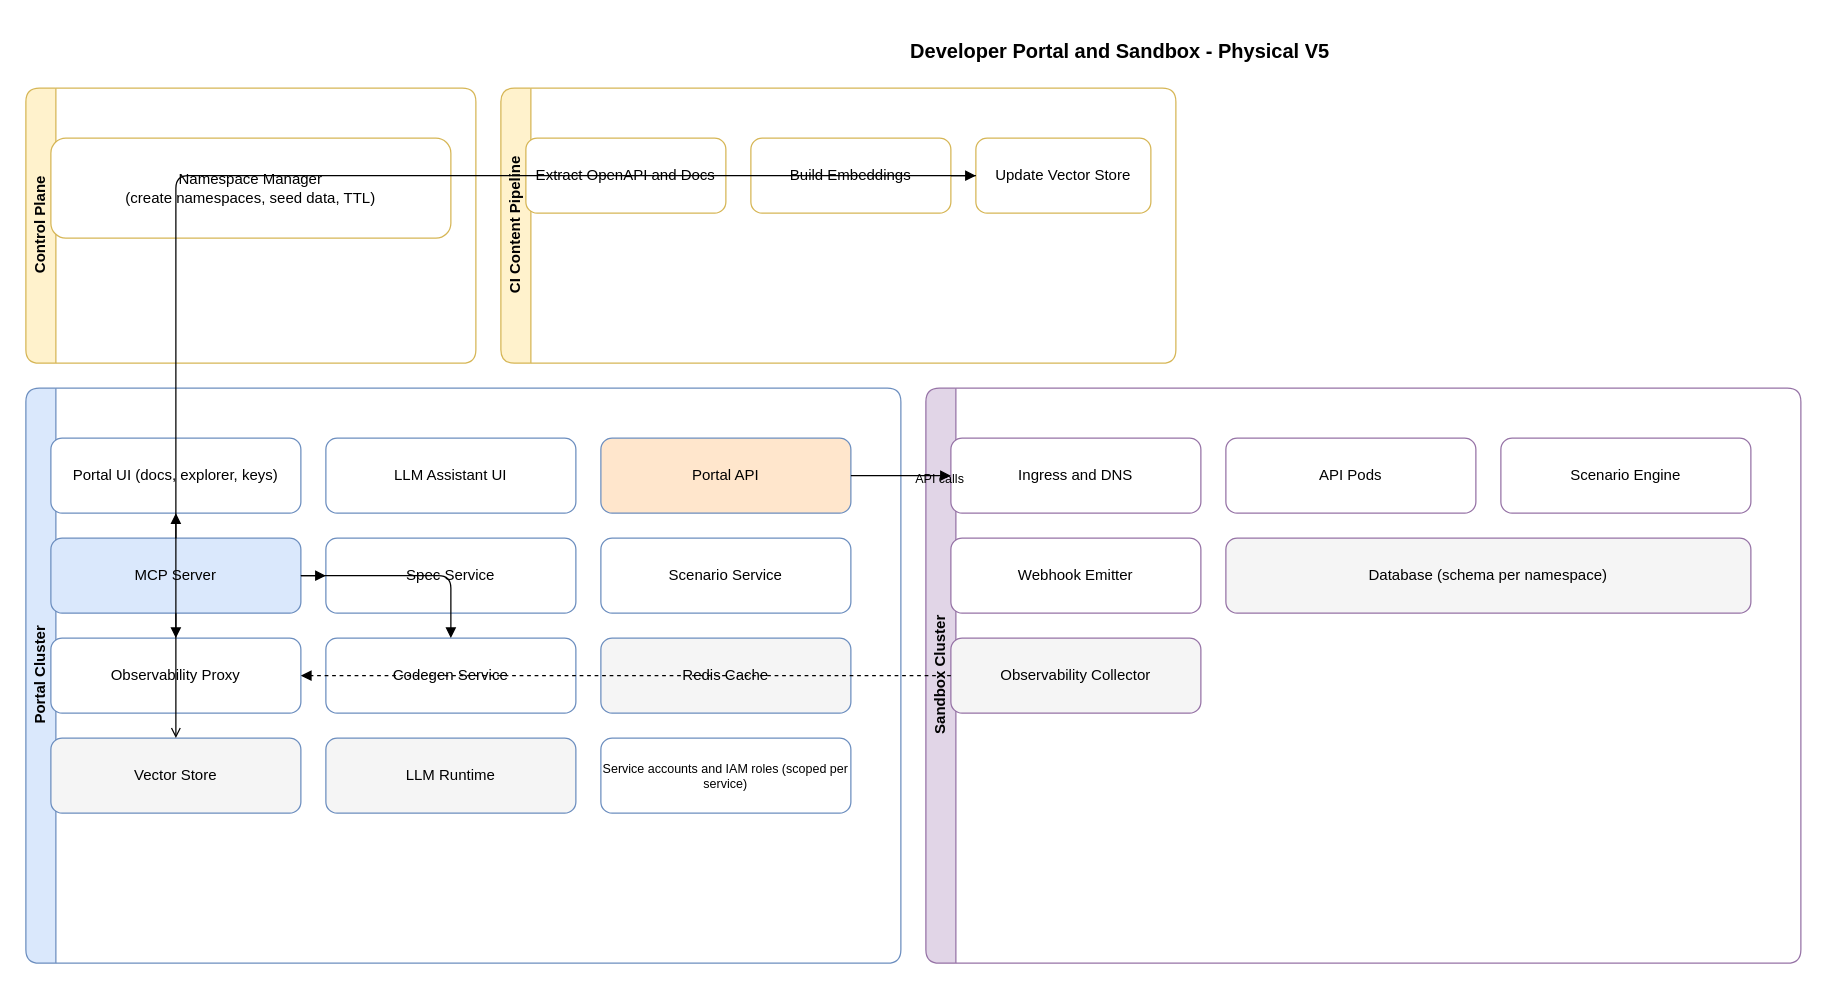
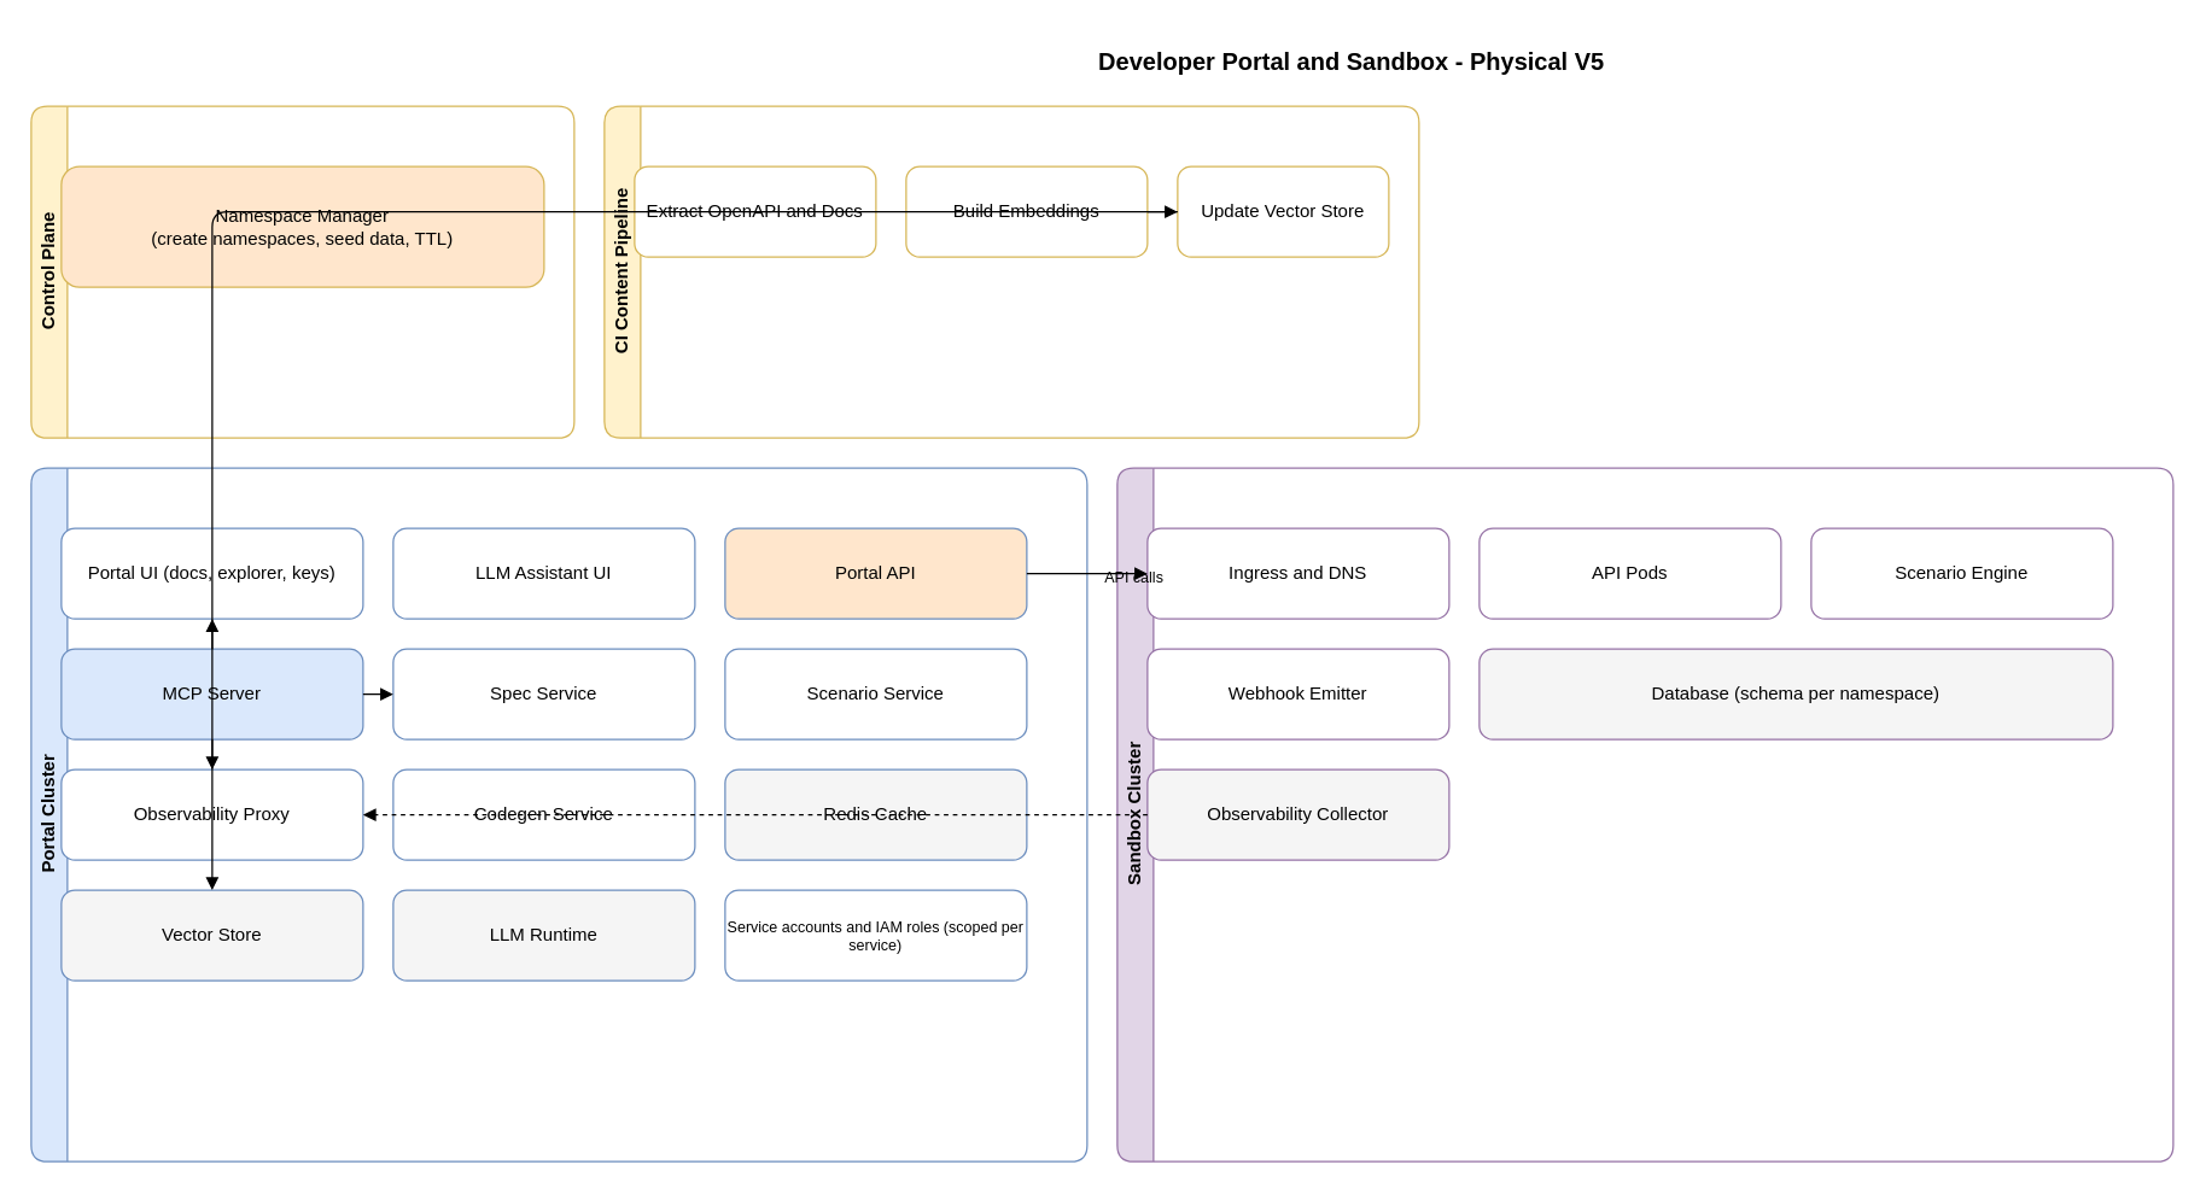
- <mxCell id="4" value="Namespace Manager&#10;(create namespaces, seed data, TTL)" style="rounded=1;whiteSpace=wrap;html=1;strokeColor=#d6b656;fillColor=#ffffff" vertex="1" parent="3"><mxGeometry x="20" y="40" width="320" height="80" as="geometry" /></mxCell>
+ <mxCell id="4" value="Namespace Manager&#10;(create namespaces, seed data, TTL)" style="rounded=1;whiteSpace=wrap;html=1;strokeColor=#d6b656;fillColor=#ffe6cc;" vertex="1" parent="3"><mxGeometry x="20" y="40" width="320" height="80" as="geometry" /></mxCell>
- <mxCell id="34" edge="1" parent="1" source="13" target="17" style="edgeStyle=orthogonalEdgeStyle;rounded=1;endArrow=block;endFill=1"><mxGeometry relative="1" as="geometry" /></mxCell>
- <mxCell id="37" edge="1" parent="1" source="8" target="19" style="edgeStyle=orthogonalEdgeStyle;rounded=1;endArrow=open;endFill=1;"><mxGeometry relative="1" as="geometry" /></mxCell>
+ <mxCell id="37" edge="1" parent="1" source="8" target="19" style="edgeStyle=orthogonalEdgeStyle;rounded=1;endArrow=block;endFill=1"><mxGeometry relative="1" as="geometry" /></mxCell>
